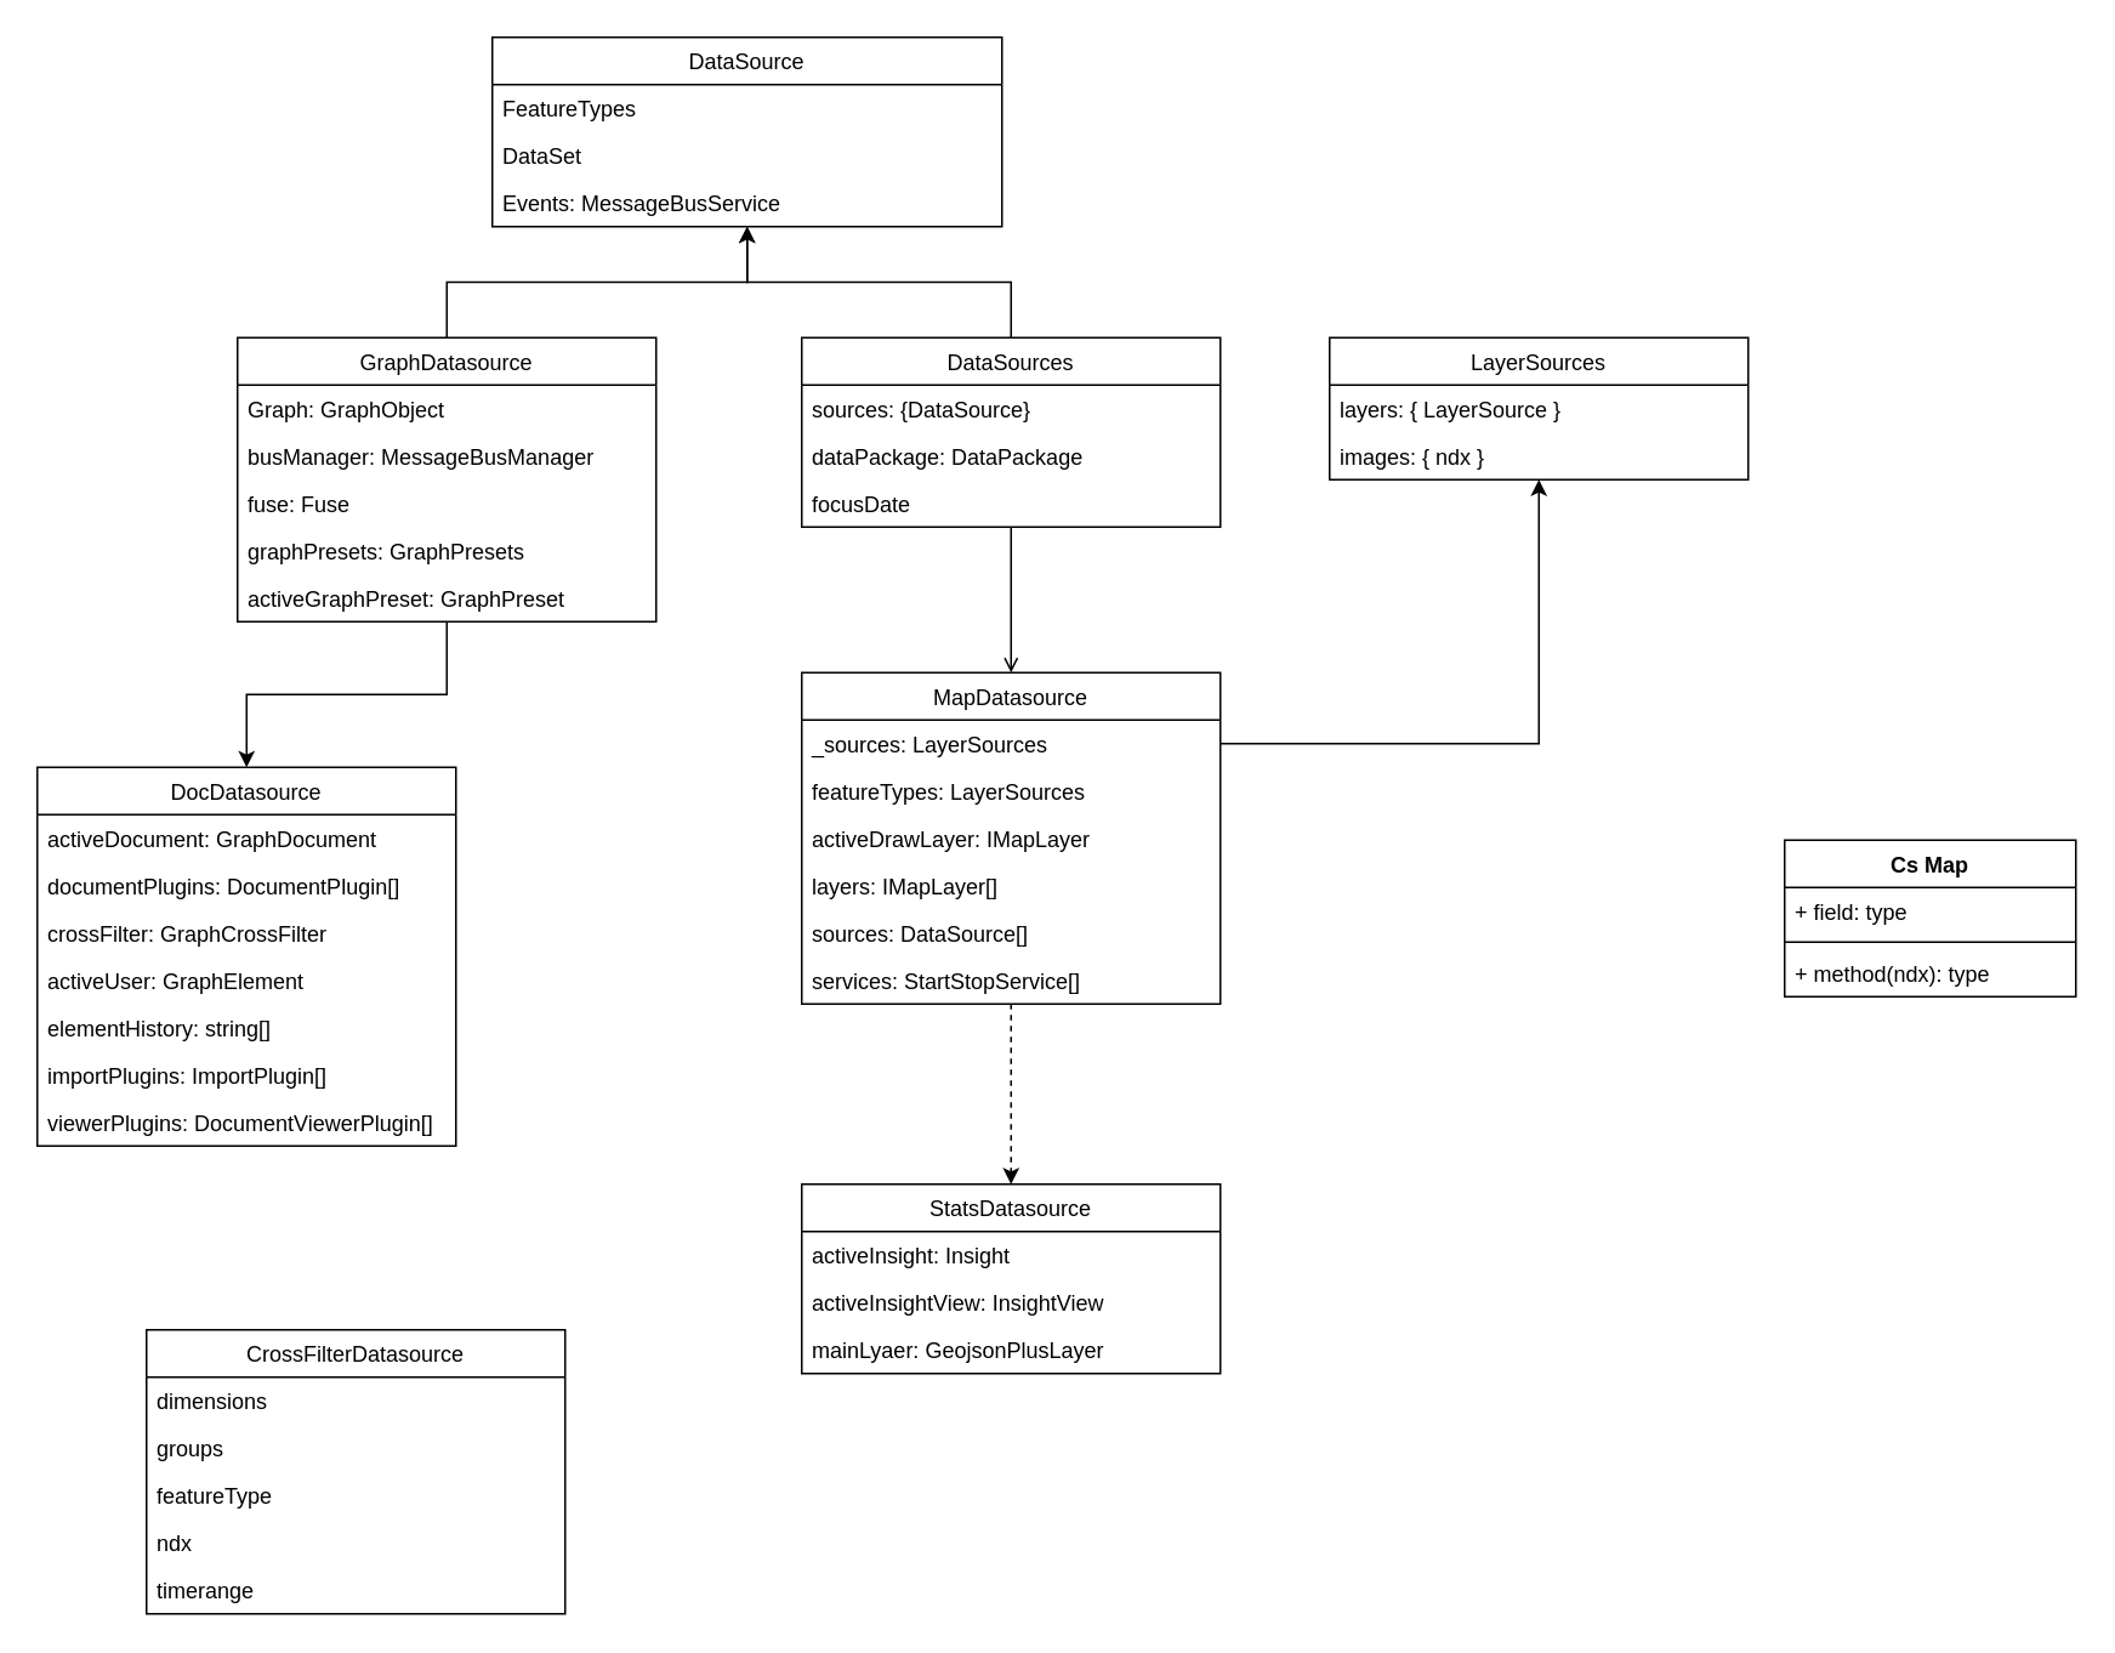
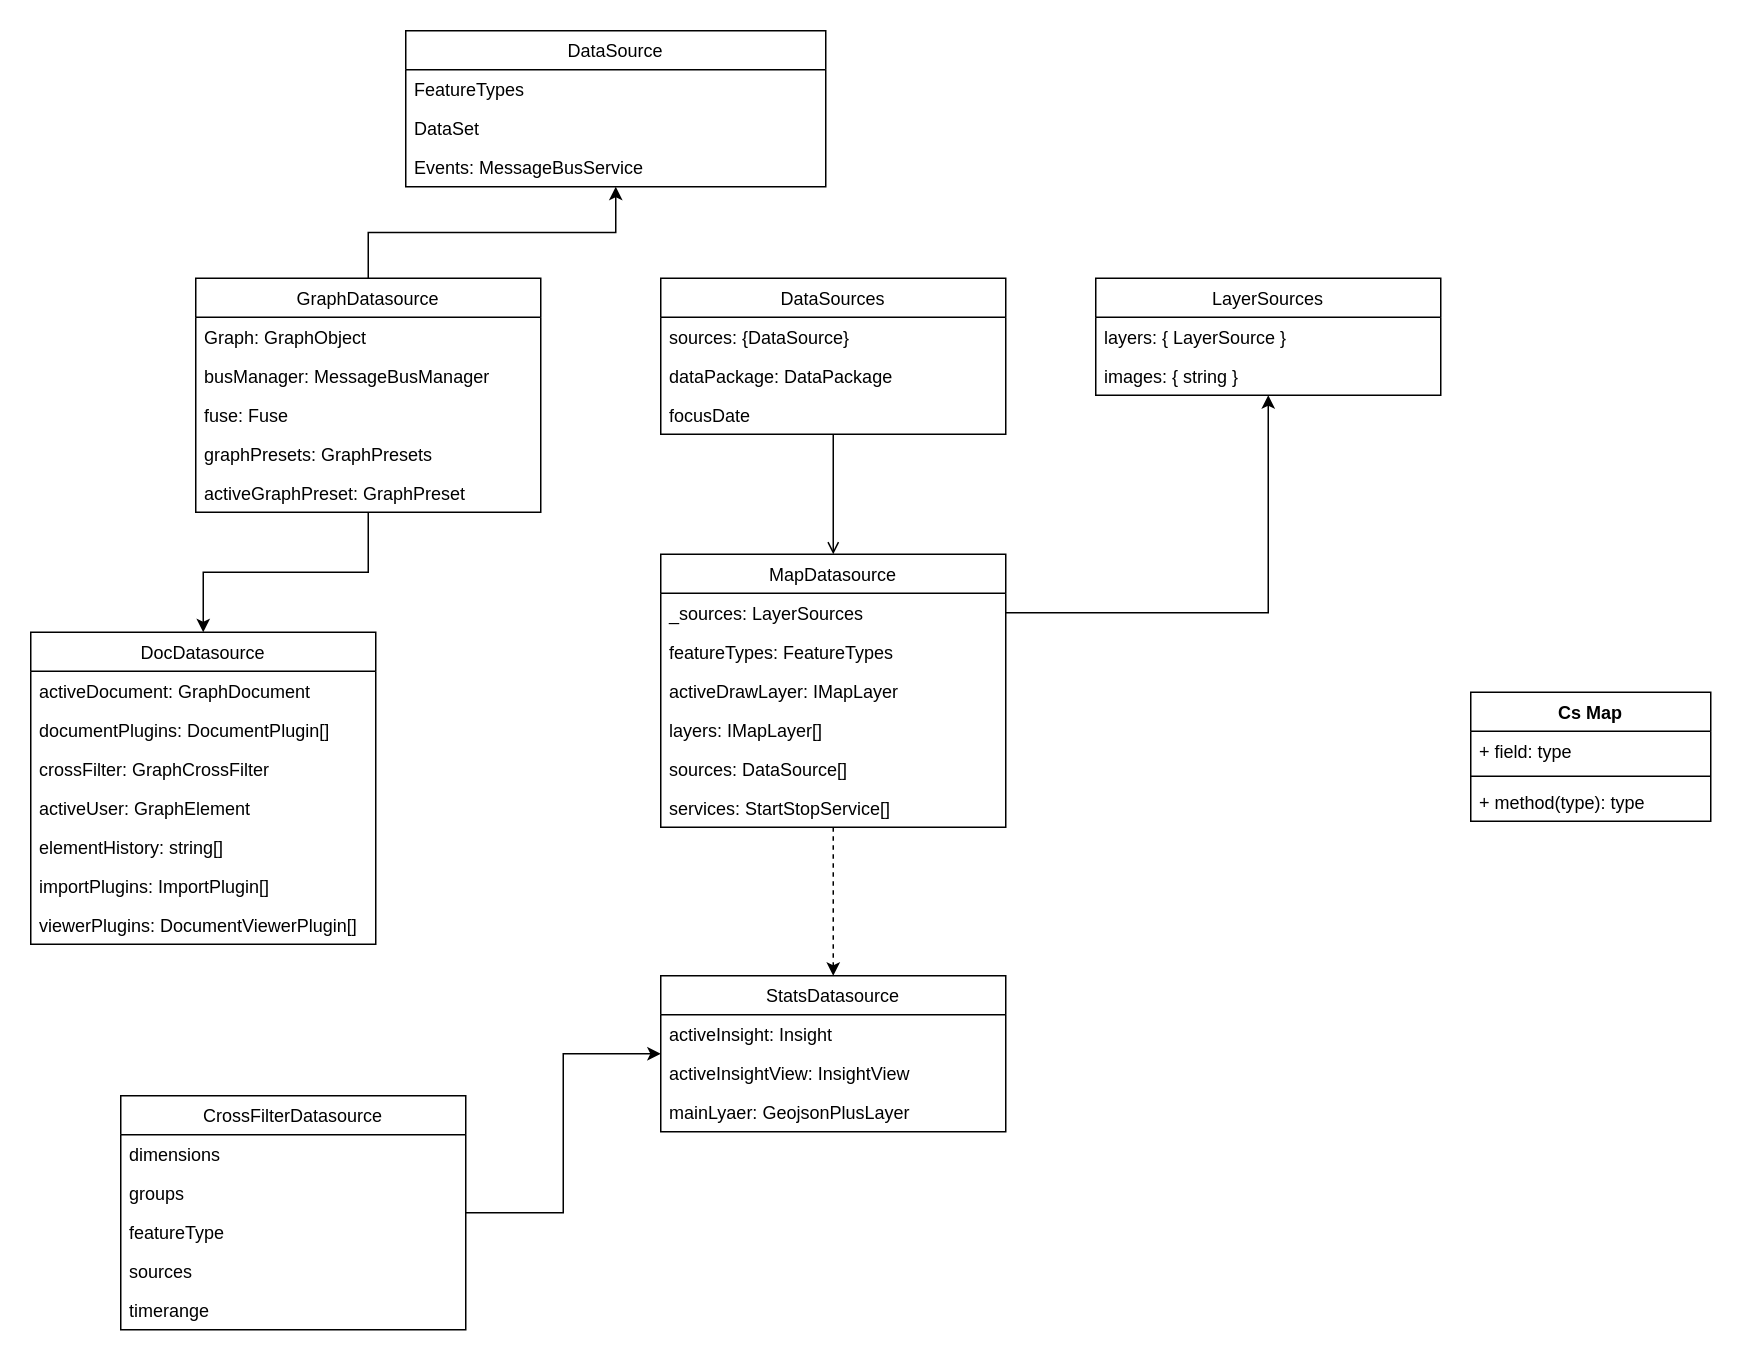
- <mxCell id="22" style="edgeStyle=orthogonalEdgeStyle;rounded=0;orthogonalLoop=1;jettySize=auto;html=1;" parent="1" source="24" target="2" edge="1"><mxGeometry relative="1" as="geometry" /></mxCell>
- <mxCell id="38" value="images: { ndx }" style="text;strokeColor=none;fillColor=none;align=left;verticalAlign=top;spacingLeft=4;spacingRight=4;overflow=hidden;rotatable=0;points=[[0,0.5],[1,0.5]];portConstraint=eastwest;" parent="36" vertex="1"><mxGeometry y="52" width="230" height="26" as="geometry" /></mxCell>
+ <mxCell id="38" value="images: { string }" style="text;strokeColor=none;fillColor=none;align=left;verticalAlign=top;spacingLeft=4;spacingRight=4;overflow=hidden;rotatable=0;points=[[0,0.5],[1,0.5]];portConstraint=eastwest;" parent="36" vertex="1"><mxGeometry y="52" width="230" height="26" as="geometry" /></mxCell>
- <mxCell id="31" value="featureTypes: LayerSources" style="text;strokeColor=none;fillColor=none;align=left;verticalAlign=top;spacingLeft=4;spacingRight=4;overflow=hidden;rotatable=0;points=[[0,0.5],[1,0.5]];portConstraint=eastwest;" parent="29" vertex="1"><mxGeometry y="52" width="230" height="26" as="geometry" /></mxCell>
+ <mxCell id="31" value="featureTypes: FeatureTypes" style="text;strokeColor=none;fillColor=none;align=left;verticalAlign=top;spacingLeft=4;spacingRight=4;overflow=hidden;rotatable=0;points=[[0,0.5],[1,0.5]];portConstraint=eastwest;" parent="29" vertex="1"><mxGeometry y="52" width="230" height="26" as="geometry" /></mxCell>
- <mxCell id="43" value="+ method(ndx): type" style="text;strokeColor=none;fillColor=none;align=left;verticalAlign=top;spacingLeft=4;spacingRight=4;overflow=hidden;rotatable=0;points=[[0,0.5],[1,0.5]];portConstraint=eastwest;" parent="40" vertex="1"><mxGeometry y="60" width="160" height="26" as="geometry" /></mxCell>
+ <mxCell id="43" value="+ method(type): type" style="text;strokeColor=none;fillColor=none;align=left;verticalAlign=top;spacingLeft=4;spacingRight=4;overflow=hidden;rotatable=0;points=[[0,0.5],[1,0.5]];portConstraint=eastwest;" parent="40" vertex="1"><mxGeometry y="60" width="160" height="26" as="geometry" /></mxCell>
+ <mxCell id="48" style="edgeStyle=orthogonalEdgeStyle;rounded=0;orthogonalLoop=1;jettySize=auto;html=1;" edge="1" parent="1" source="49" target="44"><mxGeometry relative="1" as="geometry" /></mxCell>
- <mxCell id="53" value="ndx" style="text;strokeColor=none;fillColor=none;align=left;verticalAlign=top;spacingLeft=4;spacingRight=4;overflow=hidden;rotatable=0;points=[[0,0.5],[1,0.5]];portConstraint=eastwest;" vertex="1" parent="49"><mxGeometry y="104" width="230" height="26" as="geometry" /></mxCell>
+ <mxCell id="53" value="sources" style="text;strokeColor=none;fillColor=none;align=left;verticalAlign=top;spacingLeft=4;spacingRight=4;overflow=hidden;rotatable=0;points=[[0,0.5],[1,0.5]];portConstraint=eastwest;" vertex="1" parent="49"><mxGeometry y="104" width="230" height="26" as="geometry" /></mxCell>
